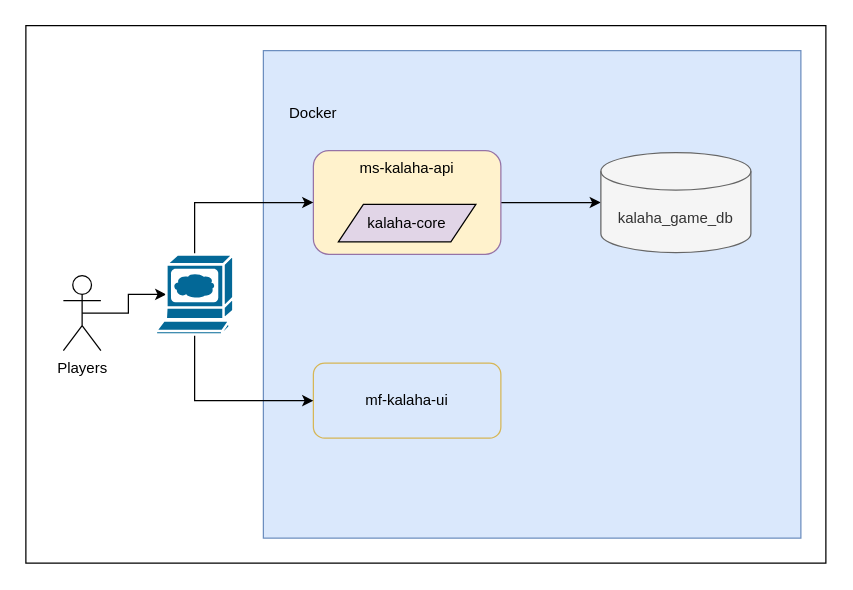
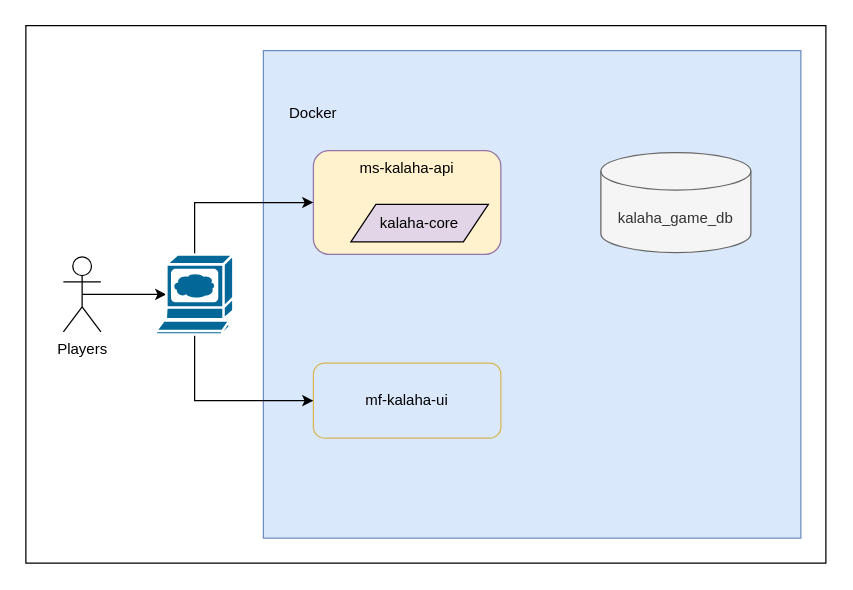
- <mxCell id="6" style="edgeStyle=orthogonalEdgeStyle;rounded=0;orthogonalLoop=1;jettySize=auto;html=1;exitX=1;exitY=0.5;exitDx=0;exitDy=0;entryX=0;entryY=0.5;entryDx=0;entryDy=0;entryPerimeter=0;" edge="1" parent="1" source="7" target="14"><mxGeometry relative="1" as="geometry" /></mxCell>
- <mxCell id="13" value="kalaha-core" style="shape=parallelogram;perimeter=parallelogramPerimeter;whiteSpace=wrap;html=1;fixedSize=1;fillColor=#e1d5e7;strokeColor=default;" vertex="1" parent="1"><mxGeometry x="270" y="163" width="110" height="30" as="geometry" /></mxCell>
+ <mxCell id="13" value="kalaha-core" style="shape=parallelogram;perimeter=parallelogramPerimeter;whiteSpace=wrap;html=1;fixedSize=1;fillColor=#e1d5e7;strokeColor=default;" vertex="1" parent="1"><mxGeometry x="280" y="163" width="110" height="30" as="geometry" /></mxCell>
- <mxCell id="9" value="Players" style="shape=umlActor;verticalLabelPosition=bottom;verticalAlign=top;html=1;outlineConnect=0;" vertex="1" parent="1"><mxGeometry x="50" y="220" width="30" height="60" as="geometry" /></mxCell>
+ <mxCell id="9" value="Players" style="shape=umlActor;verticalLabelPosition=bottom;verticalAlign=top;html=1;outlineConnect=0;" vertex="1" parent="1"><mxGeometry x="50" y="205" width="30" height="60" as="geometry" /></mxCell>
